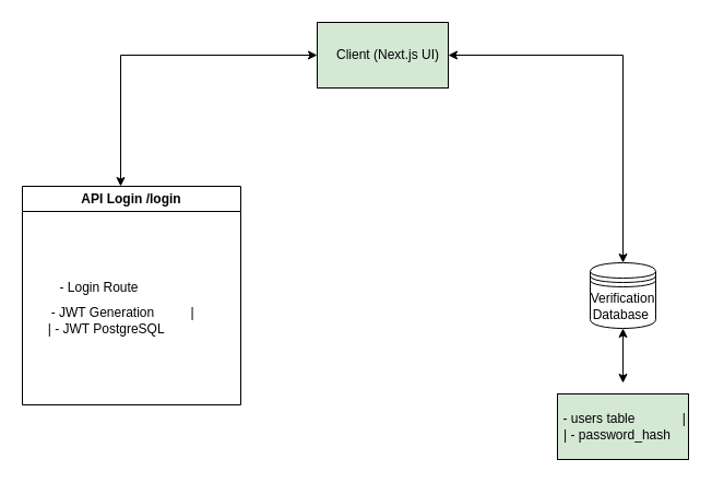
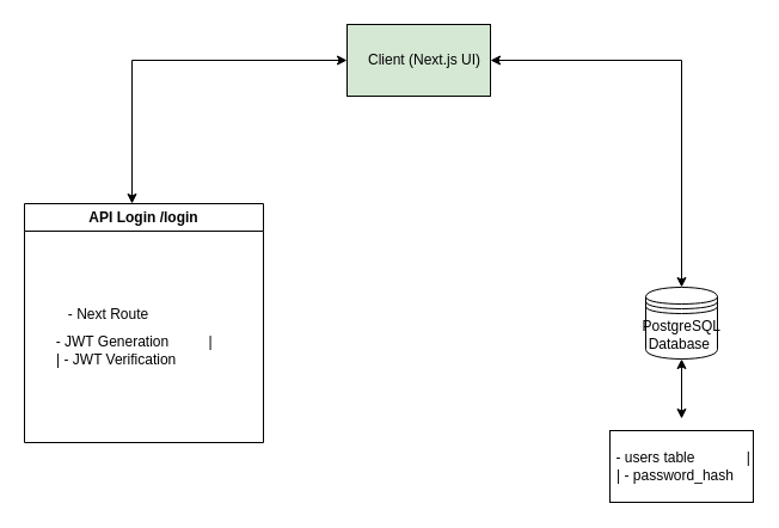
- <mxCell id="6" value="- Login Route" style="text;html=1;align=center;verticalAlign=middle;resizable=0;points=[];autosize=1;strokeColor=none;fillColor=none;" vertex="1" parent="1"><mxGeometry x="40" y="248" width="100" height="30" as="geometry" /></mxCell>
+ <mxCell id="6" value="- Next Route" style="text;html=1;align=center;verticalAlign=middle;resizable=0;points=[];autosize=1;strokeColor=none;fillColor=none;" vertex="1" parent="1"><mxGeometry x="40" y="248" width="100" height="30" as="geometry" /></mxCell>
- <mxCell id="3" value="Verification Database&amp;nbsp;" style="shape=datastore;whiteSpace=wrap;html=1;" vertex="1" parent="1"><mxGeometry x="540" y="240" width="60" height="60" as="geometry" /></mxCell>
+ <mxCell id="3" value="PostgreSQL Database&amp;nbsp;" style="shape=datastore;whiteSpace=wrap;html=1;" vertex="1" parent="1"><mxGeometry x="540" y="240" width="60" height="60" as="geometry" /></mxCell>
- <mxCell id="5" value="&lt;div&gt;&amp;nbsp;- JWT Generation&amp;nbsp; &amp;nbsp; &amp;nbsp; &amp;nbsp; &amp;nbsp; |&lt;/div&gt;&lt;div&gt;| - JWT PostgreSQL&amp;nbsp; &amp;nbsp; &amp;nbsp; &amp;nbsp;&amp;nbsp;&lt;/div&gt;" style="text;html=1;align=center;verticalAlign=middle;resizable=0;points=[];autosize=1;strokeColor=none;fillColor=none;" vertex="1" parent="4"><mxGeometry x="10" y="103" width="160" height="40" as="geometry" /></mxCell>
+ <mxCell id="5" value="&lt;div&gt;&amp;nbsp;- JWT Generation&amp;nbsp; &amp;nbsp; &amp;nbsp; &amp;nbsp; &amp;nbsp; |&lt;/div&gt;&lt;div&gt;| - JWT Verification&amp;nbsp; &amp;nbsp; &amp;nbsp; &amp;nbsp;&amp;nbsp;&lt;/div&gt;" style="text;html=1;align=center;verticalAlign=middle;resizable=0;points=[];autosize=1;strokeColor=none;fillColor=none;" vertex="1" parent="4"><mxGeometry x="10" y="103" width="160" height="40" as="geometry" /></mxCell>
- <mxCell id="7" value="&lt;div&gt;&amp;nbsp;- users table&amp;nbsp; &amp;nbsp; &amp;nbsp; &amp;nbsp; &amp;nbsp; &amp;nbsp; &amp;nbsp;|&lt;/div&gt;&lt;div&gt;| - password_hash&amp;nbsp; &amp;nbsp;&lt;/div&gt;" style="rounded=0;whiteSpace=wrap;html=1;fillColor=#d5e8d4;" vertex="1" parent="1"><mxGeometry x="510" y="360" width="120" height="60" as="geometry" /></mxCell>
+ <mxCell id="7" value="&lt;div&gt;&amp;nbsp;- users table&amp;nbsp; &amp;nbsp; &amp;nbsp; &amp;nbsp; &amp;nbsp; &amp;nbsp; &amp;nbsp;|&lt;/div&gt;&lt;div&gt;| - password_hash&amp;nbsp; &amp;nbsp;&lt;/div&gt;" style="rounded=0;whiteSpace=wrap;html=1;" vertex="1" parent="1"><mxGeometry x="510" y="360" width="120" height="60" as="geometry" /></mxCell>
